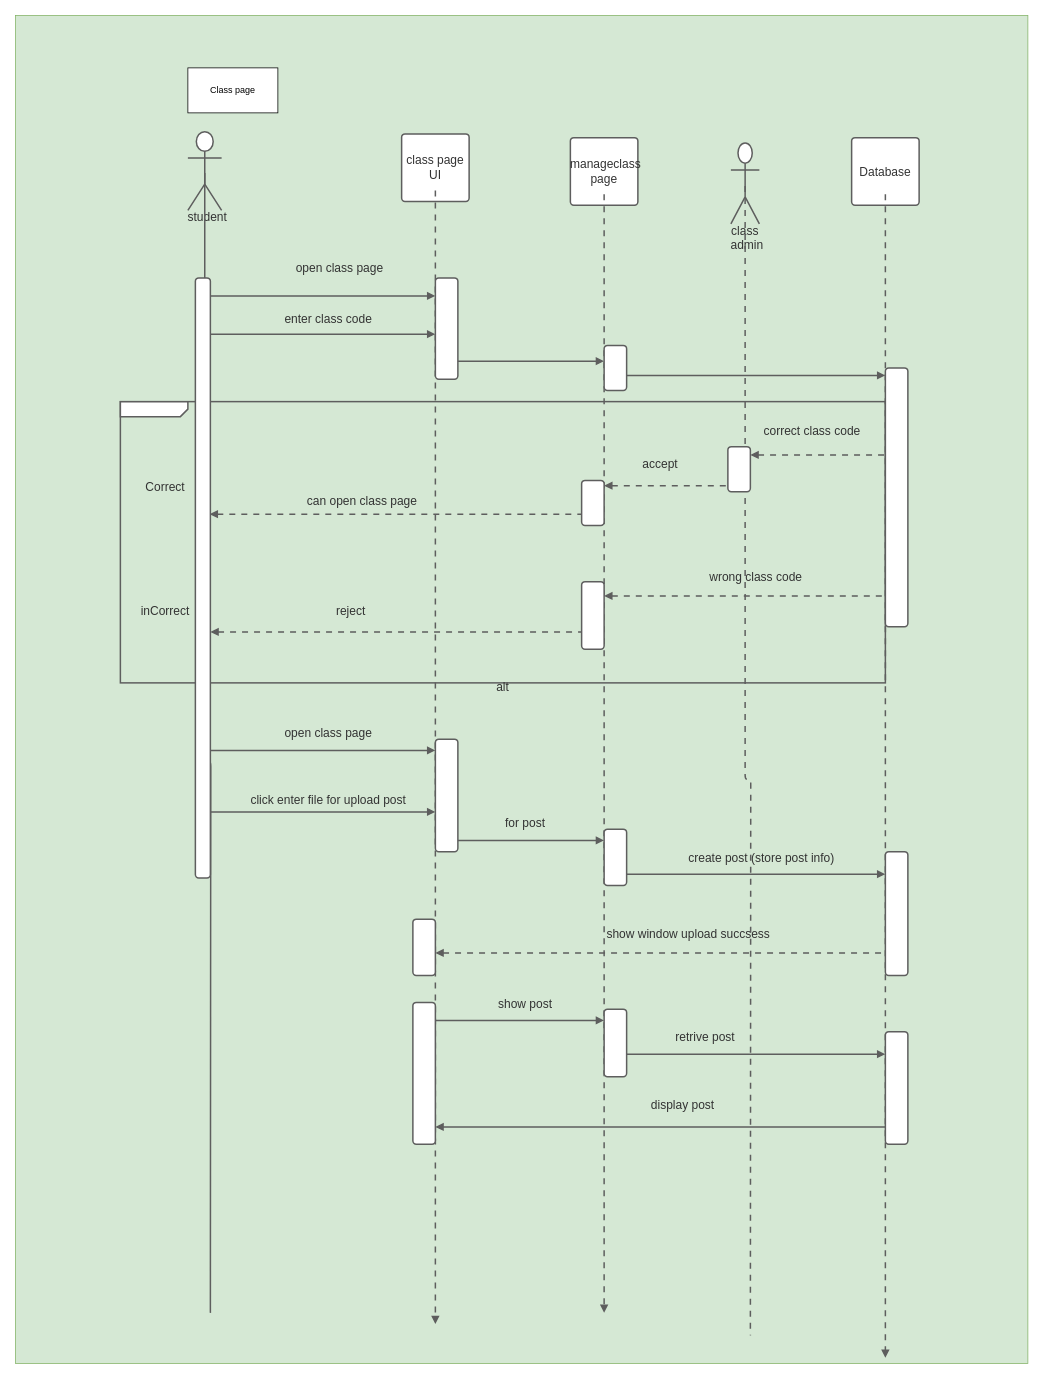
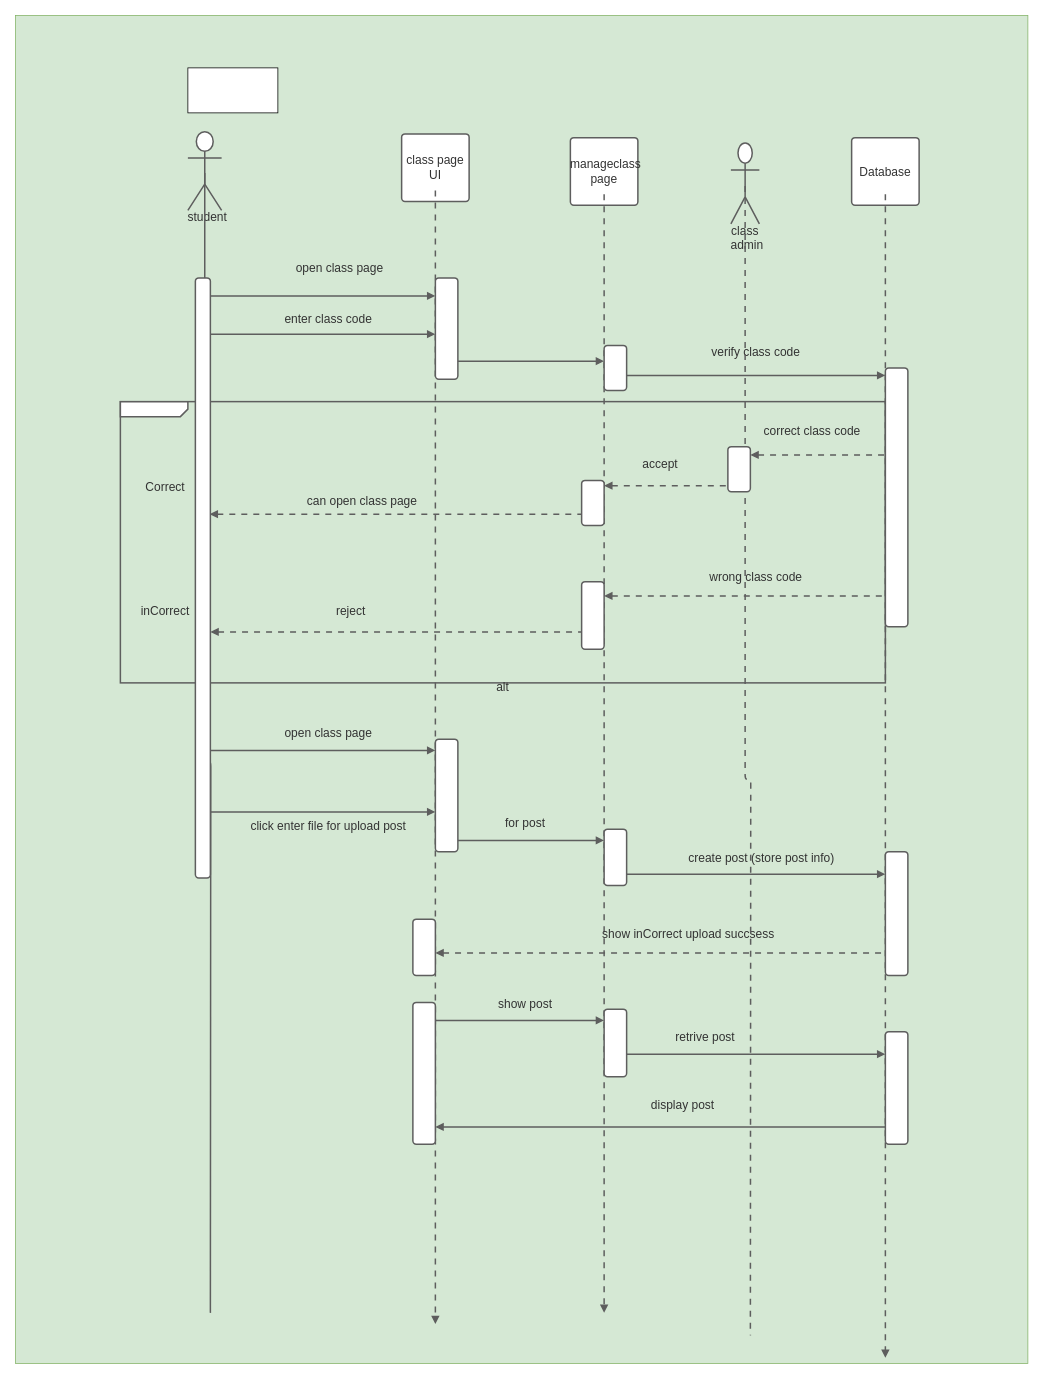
- <mxCell id="64" value="Class page" style="text;html=1;strokeColor=none;fillColor=none;align=center;verticalAlign=middle;whiteSpace=wrap;rounded=0;" parent="1" vertex="1"><mxGeometry x="270" y="110" width="80" height="20" as="geometry" /></mxCell>
+ <mxCell id="12" value="verify class code" style="html=1;overflow=block;blockSpacing=1;whiteSpace=wrap;;whiteSpace=wrap;fontSize=16;fontColor=#333333;spacing=4;strokeOpacity=0;fillOpacity=0;rounded=1;absoluteArcSize=1;arcSize=9;fillColor=#ffffff;strokeWidth=2;" parent="1" vertex="1"><mxGeometry x="910" y="445" width="195" height="48" as="geometry" /></mxCell>
- <mxCell id="42" value="click enter file for upload post" style="html=1;overflow=block;blockSpacing=1;whiteSpace=wrap;;whiteSpace=wrap;fontSize=16;fontColor=#333333;spacing=4;strokeOpacity=0;fillOpacity=0;rounded=1;absoluteArcSize=1;arcSize=9;fillColor=#ffffff;strokeWidth=2;" parent="1" vertex="1"><mxGeometry x="325" y="1042" width="225" height="48" as="geometry" /></mxCell>
+ <mxCell id="42" value="click enter file for upload post" style="html=1;overflow=block;blockSpacing=1;whiteSpace=wrap;;whiteSpace=wrap;fontSize=16;fontColor=#333333;spacing=4;strokeOpacity=0;fillOpacity=0;rounded=1;absoluteArcSize=1;arcSize=9;fillColor=#ffffff;strokeWidth=2;" parent="1" vertex="1"><mxGeometry x="325" y="1077" width="225" height="48" as="geometry" /></mxCell>
- <mxCell id="36" value="show window upload succsess" style="html=1;overflow=block;blockSpacing=1;whiteSpace=wrap;;whiteSpace=wrap;fontSize=16;fontColor=#333333;spacing=4;strokeOpacity=0;fillOpacity=0;rounded=1;absoluteArcSize=1;arcSize=9;fillColor=#ffffff;strokeWidth=2;" parent="1" vertex="1"><mxGeometry x="790" y="1220" width="255" height="48" as="geometry" /></mxCell>
+ <mxCell id="36" value="show inCorrect upload succsess" style="html=1;overflow=block;blockSpacing=1;whiteSpace=wrap;;whiteSpace=wrap;fontSize=16;fontColor=#333333;spacing=4;strokeOpacity=0;fillOpacity=0;rounded=1;absoluteArcSize=1;arcSize=9;fillColor=#ffffff;strokeWidth=2;" parent="1" vertex="1"><mxGeometry x="790" y="1220" width="255" height="48" as="geometry" /></mxCell>
